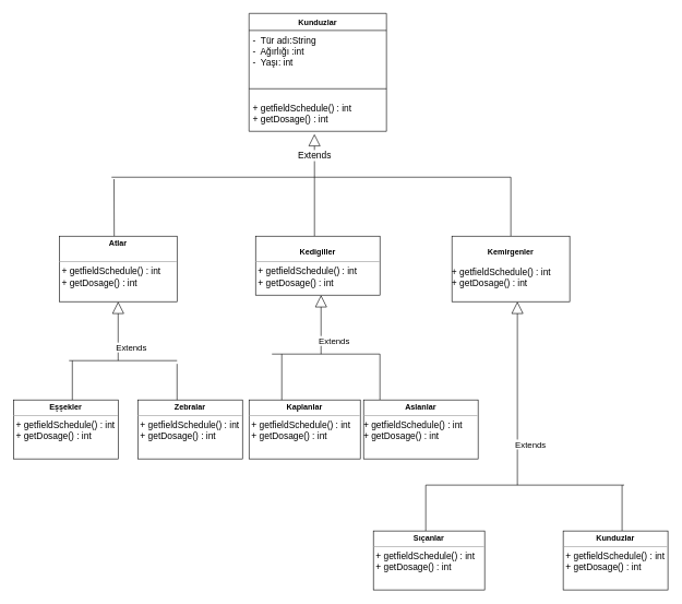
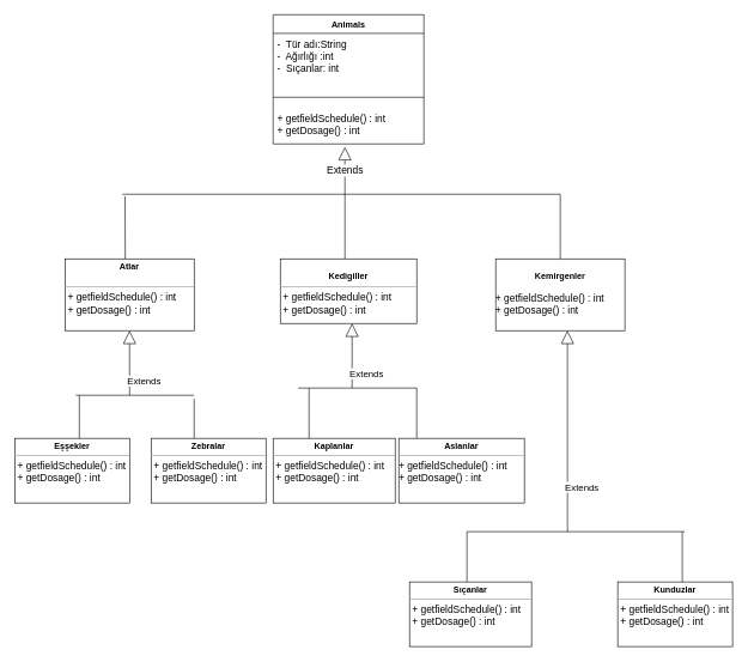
- <mxCell id="2" value="Kunduzlar" style="swimlane;fontStyle=1;align=center;verticalAlign=top;childLayout=stackLayout;horizontal=1;startSize=26;horizontalStack=0;resizeParent=1;resizeParentMax=0;resizeLast=0;collapsible=1;marginBottom=0;" vertex="1" parent="1"><mxGeometry x="380" y="20" width="210" height="180" as="geometry" /></mxCell>
+ <mxCell id="2" value="Animals" style="swimlane;fontStyle=1;align=center;verticalAlign=top;childLayout=stackLayout;horizontal=1;startSize=26;horizontalStack=0;resizeParent=1;resizeParentMax=0;resizeLast=0;collapsible=1;marginBottom=0;" vertex="1" parent="1"><mxGeometry x="380" y="20" width="210" height="180" as="geometry" /></mxCell>
- <mxCell id="3" value="-  Tür adı:String&#10;-  Ağırlığı :int &#10;-  Yaşı: int" style="text;strokeColor=none;fillColor=none;align=left;verticalAlign=top;spacingLeft=4;spacingRight=4;overflow=hidden;rotatable=0;points=[[0,0.5],[1,0.5]];portConstraint=eastwest;fontSize=14;" vertex="1" parent="2"><mxGeometry y="26" width="210" height="74" as="geometry" /></mxCell>
+ <mxCell id="3" value="-  Tür adı:String&#10;-  Ağırlığı :int &#10;-  Sıçanlar: int" style="text;strokeColor=none;fillColor=none;align=left;verticalAlign=top;spacingLeft=4;spacingRight=4;overflow=hidden;rotatable=0;points=[[0,0.5],[1,0.5]];portConstraint=eastwest;fontSize=14;" vertex="1" parent="2"><mxGeometry y="26" width="210" height="74" as="geometry" /></mxCell>
